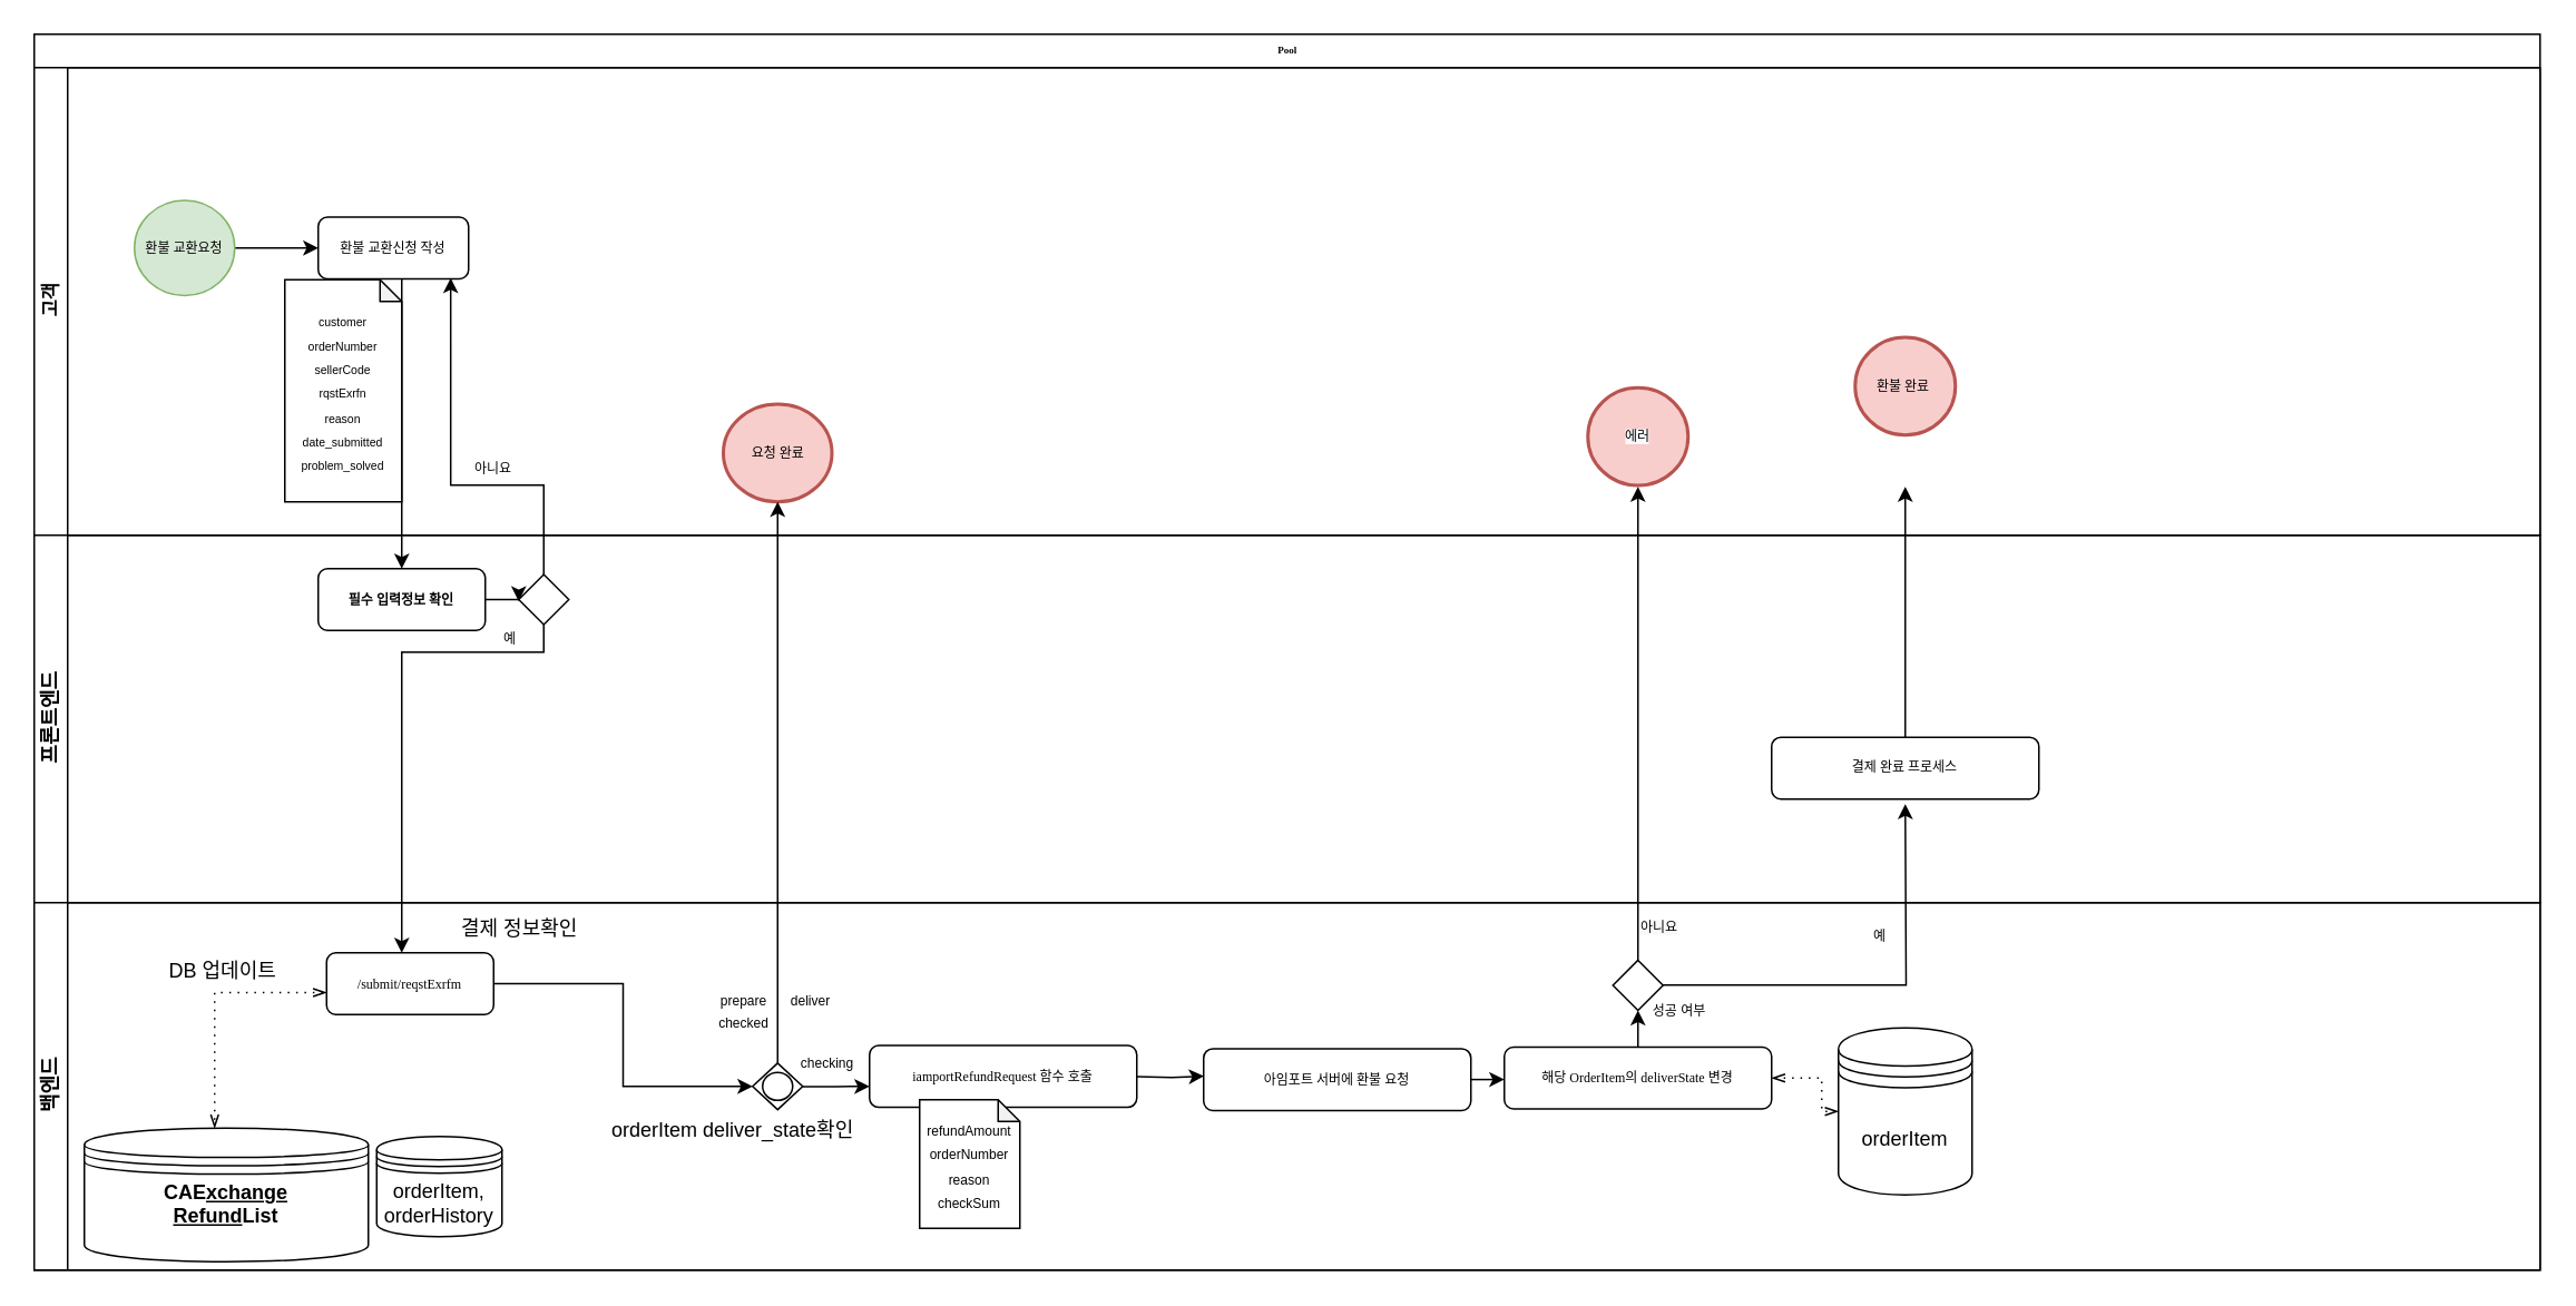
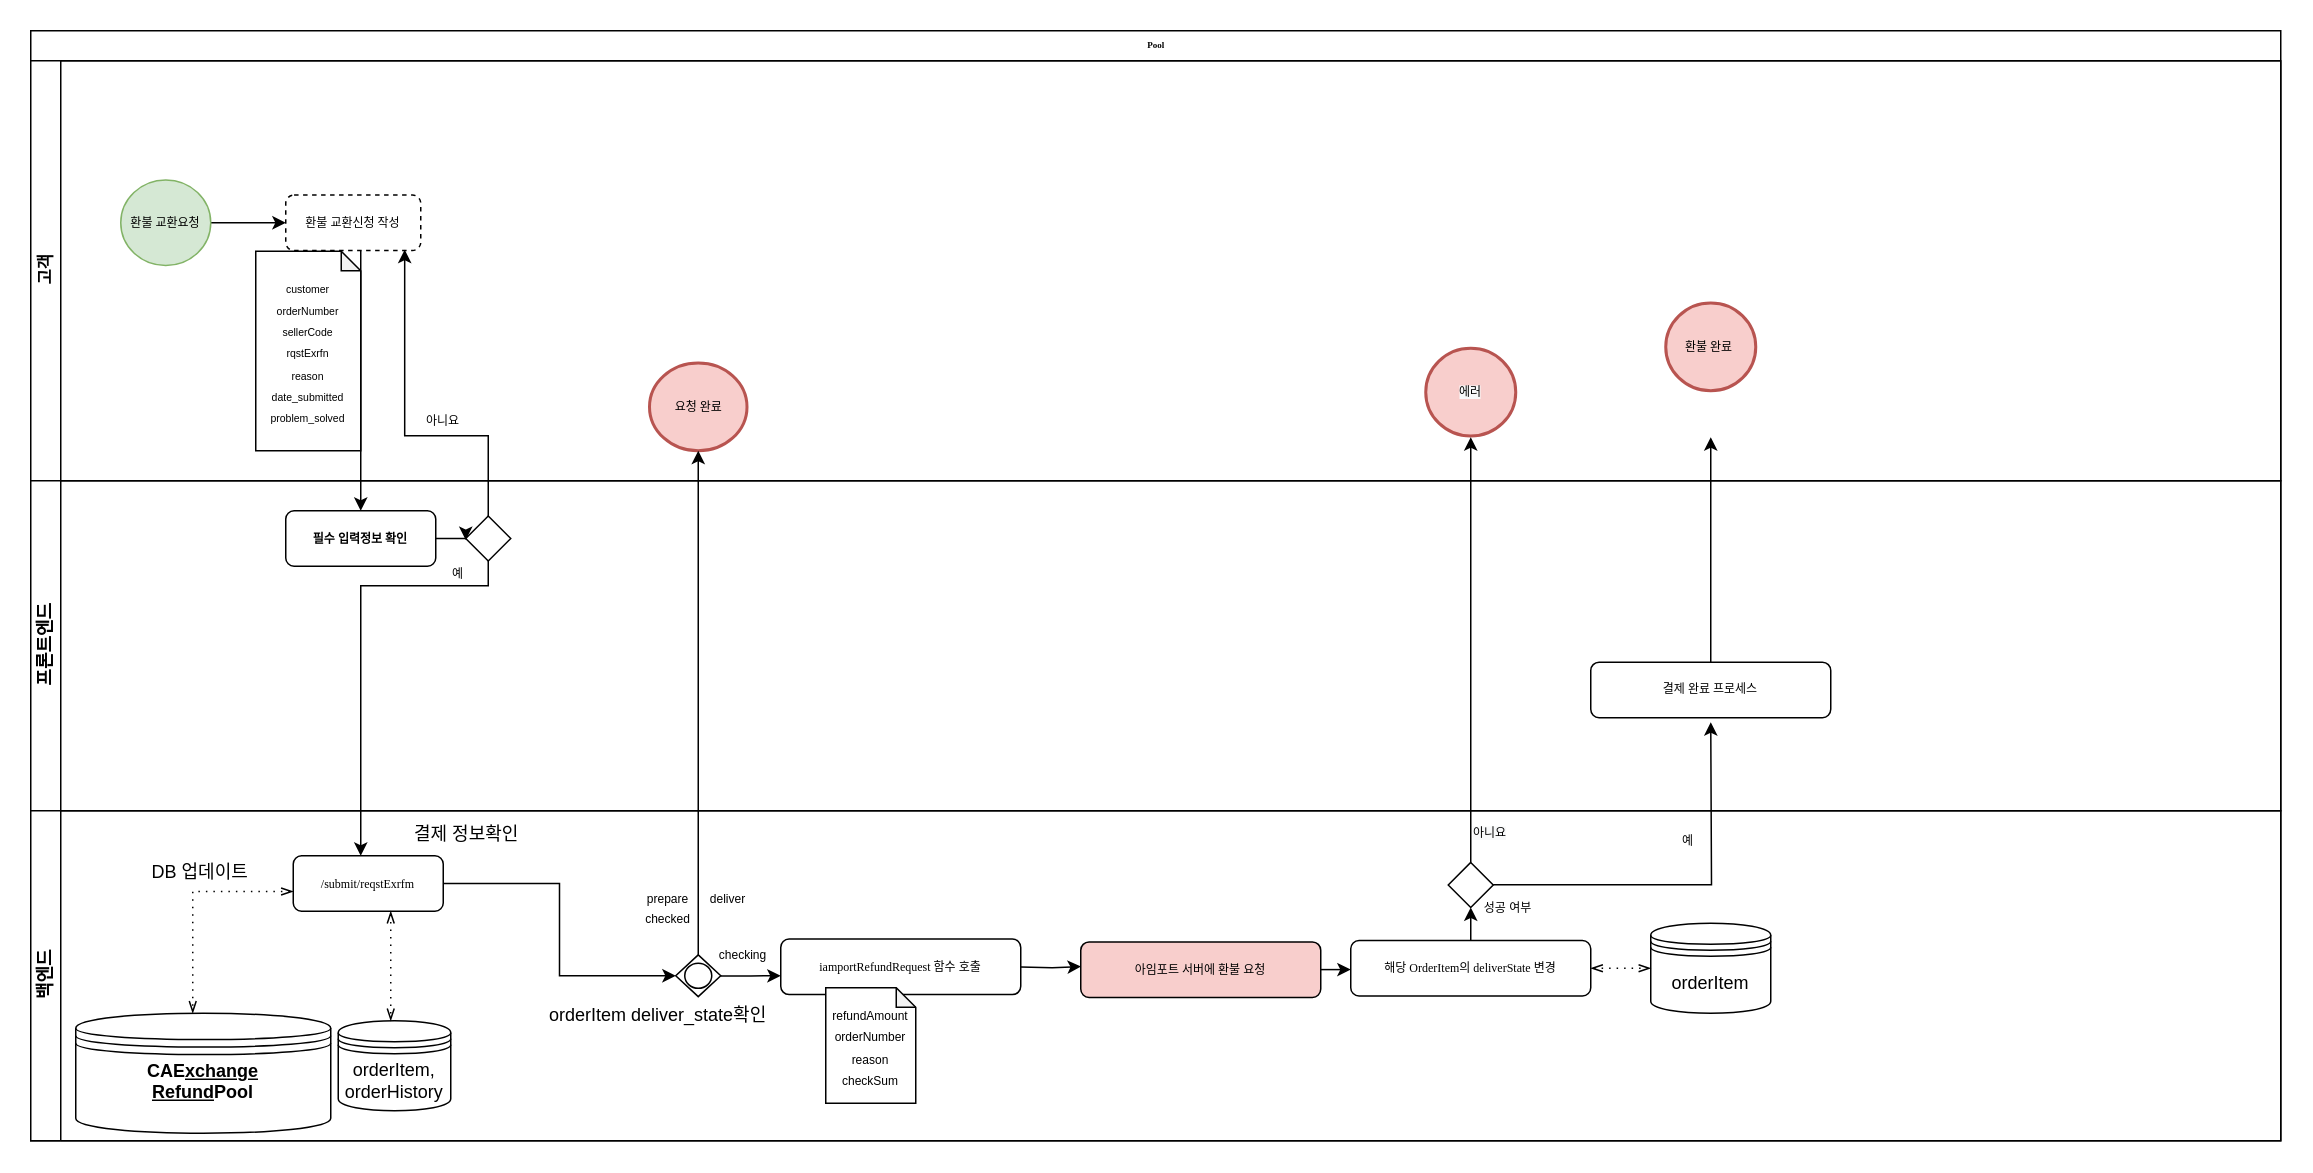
- <mxCell id="7" value="환불 교환신청 작성" style="rounded=1;whiteSpace=wrap;html=1;shadow=0;labelBackgroundColor=none;strokeWidth=1;fontFamily=Verdana;fontSize=8;align=center;" parent="4" vertex="1"><mxGeometry x="170" y="89.5" width="90" height="37" as="geometry" /></mxCell>
+ <mxCell id="7" value="환불 교환신청 작성" style="rounded=1;whiteSpace=wrap;html=1;shadow=0;labelBackgroundColor=none;strokeWidth=1;fontFamily=Verdana;fontSize=8;align=center;dashed=1;" parent="4" vertex="1"><mxGeometry x="170" y="89.5" width="90" height="37" as="geometry" /></mxCell>
+ <mxCell id="31" value="" style="edgeStyle=elbowEdgeStyle;fontSize=12;html=1;endFill=0;startFill=0;endSize=6;startSize=6;dashed=1;dashPattern=1 4;endArrow=openThin;startArrow=openThin;rounded=0;" parent="20" source="22" target="30" edge="1"><mxGeometry width="160" relative="1" as="geometry"><mxPoint x="185" y="63.828" as="sourcePoint" /><mxPoint x="230" y="130" as="targetPoint" /><Array as="points"><mxPoint x="240" y="100" /><mxPoint x="230" y="70" /><mxPoint x="240" y="110" /><mxPoint x="140" y="59" /></Array></mxGeometry></mxCell>
- <mxCell id="40" value="아임포트 서버에 환불 요청" style="rounded=1;whiteSpace=wrap;html=1;shadow=0;labelBackgroundColor=none;strokeWidth=1;fontFamily=Verdana;fontSize=8;align=center;" parent="20" vertex="1"><mxGeometry x="700" y="87.44" width="160" height="37" as="geometry" /></mxCell>
+ <mxCell id="40" value="아임포트 서버에 환불 요청" style="rounded=1;whiteSpace=wrap;html=1;shadow=0;labelBackgroundColor=none;strokeWidth=1;fontFamily=Verdana;fontSize=8;align=center;fillColor=#f8cecc;" parent="20" vertex="1"><mxGeometry x="700" y="87.44" width="160" height="37" as="geometry" /></mxCell>
- <mxCell id="26" value="orderItem" style="shape=datastore;whiteSpace=wrap;html=1;" parent="20" vertex="1"><mxGeometry x="1080" y="75" width="80" height="100" as="geometry" /></mxCell>
+ <mxCell id="26" value="orderItem" style="shape=datastore;whiteSpace=wrap;html=1;" parent="20" vertex="1"><mxGeometry x="1080" y="75" width="80" height="60" as="geometry" /></mxCell>
- <mxCell id="21" value="&lt;b&gt;CAE&lt;/b&gt;&lt;b&gt;&lt;u&gt;xchange&lt;br&gt;Refund&lt;/u&gt;&lt;/b&gt;&lt;b&gt;List&lt;br&gt;&lt;br&gt;&lt;/b&gt;" style="shape=datastore;whiteSpace=wrap;html=1;" parent="20" vertex="1"><mxGeometry x="30" y="135" width="170" height="80" as="geometry" /></mxCell>
+ <mxCell id="21" value="&lt;b&gt;CAE&lt;/b&gt;&lt;b&gt;&lt;u&gt;xchange&lt;br&gt;Refund&lt;/u&gt;&lt;/b&gt;&lt;b&gt;Pool&lt;br&gt;&lt;br&gt;&lt;/b&gt;" style="shape=datastore;whiteSpace=wrap;html=1;" parent="20" vertex="1"><mxGeometry x="30" y="135" width="170" height="80" as="geometry" /></mxCell>
